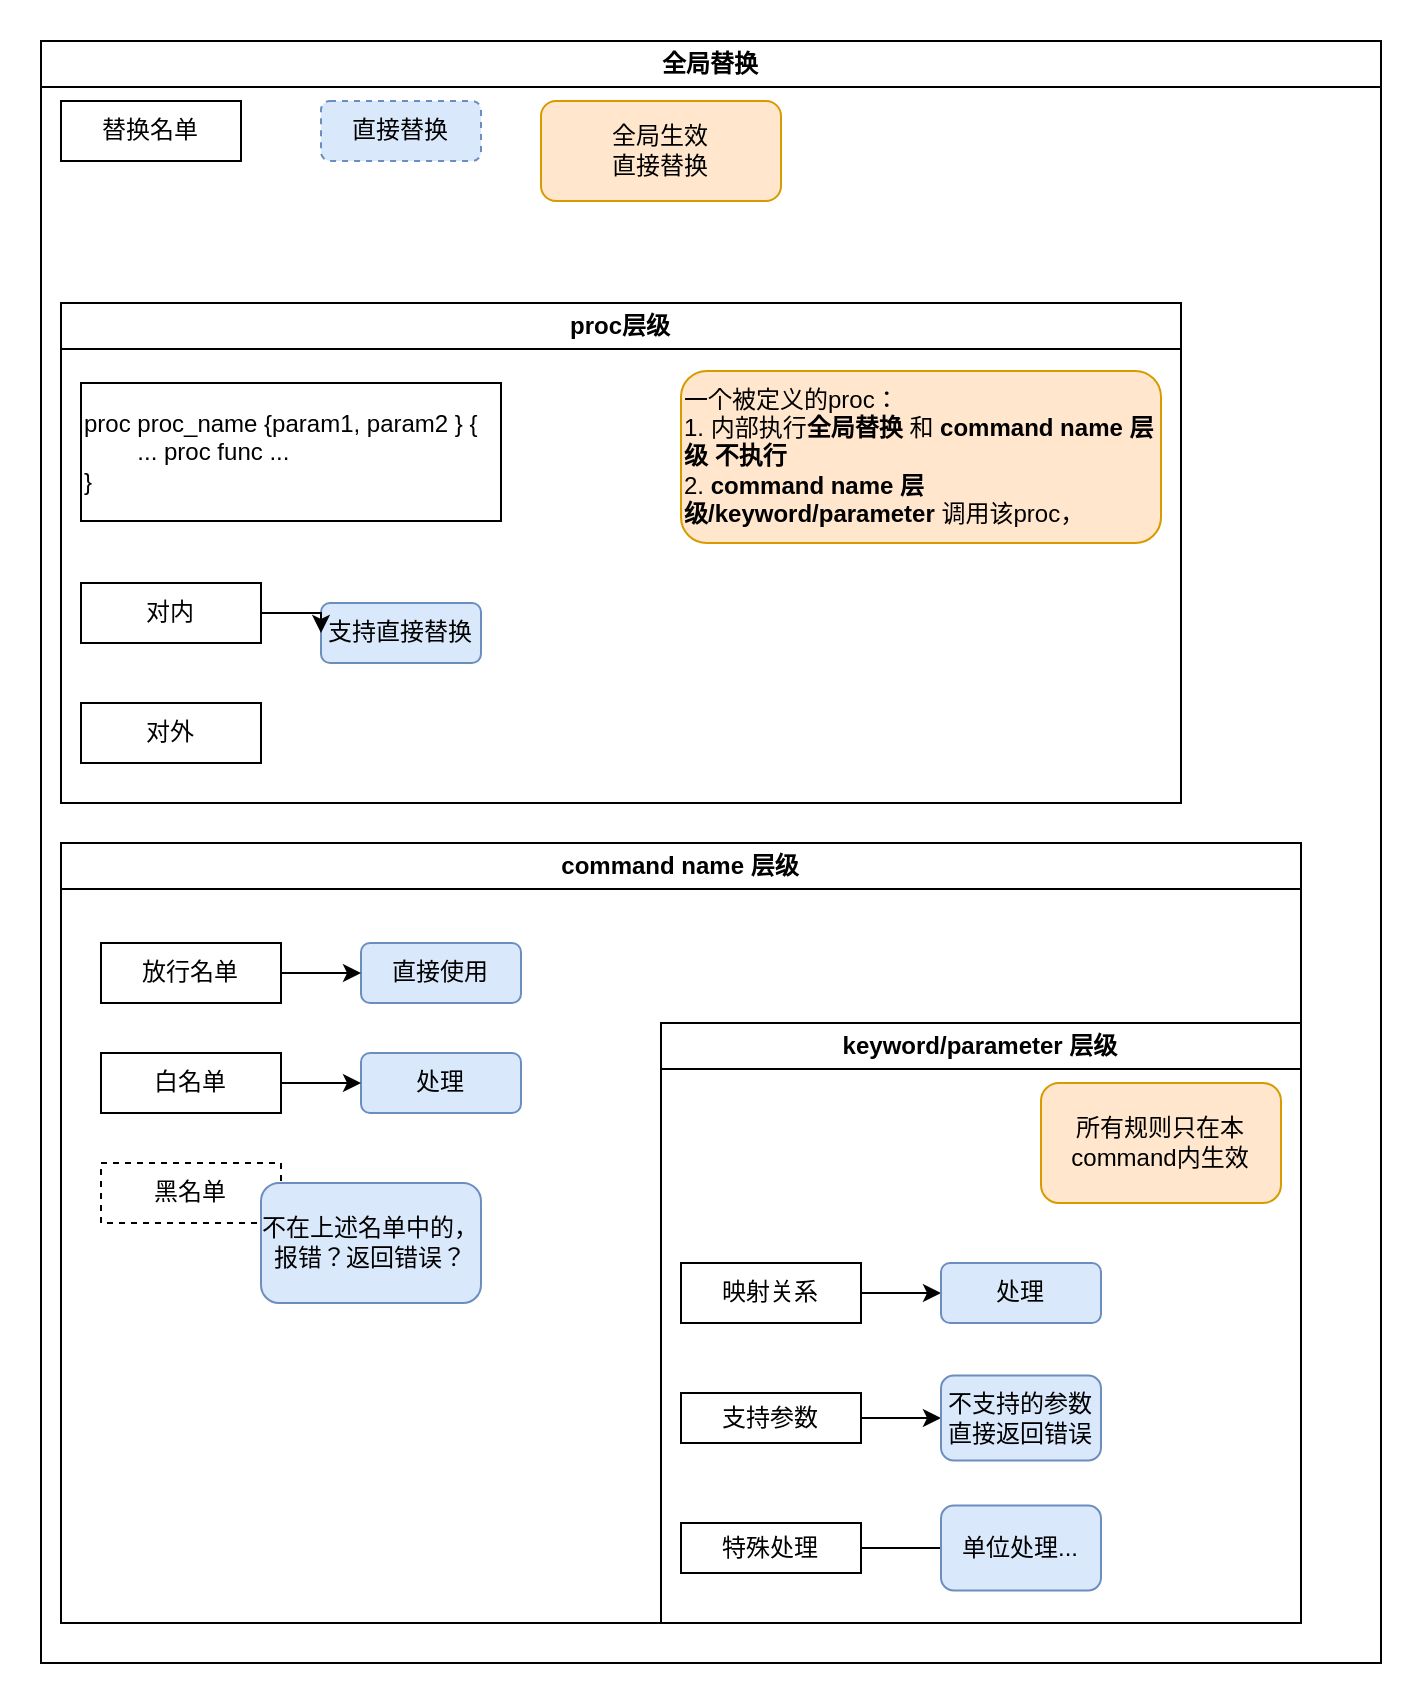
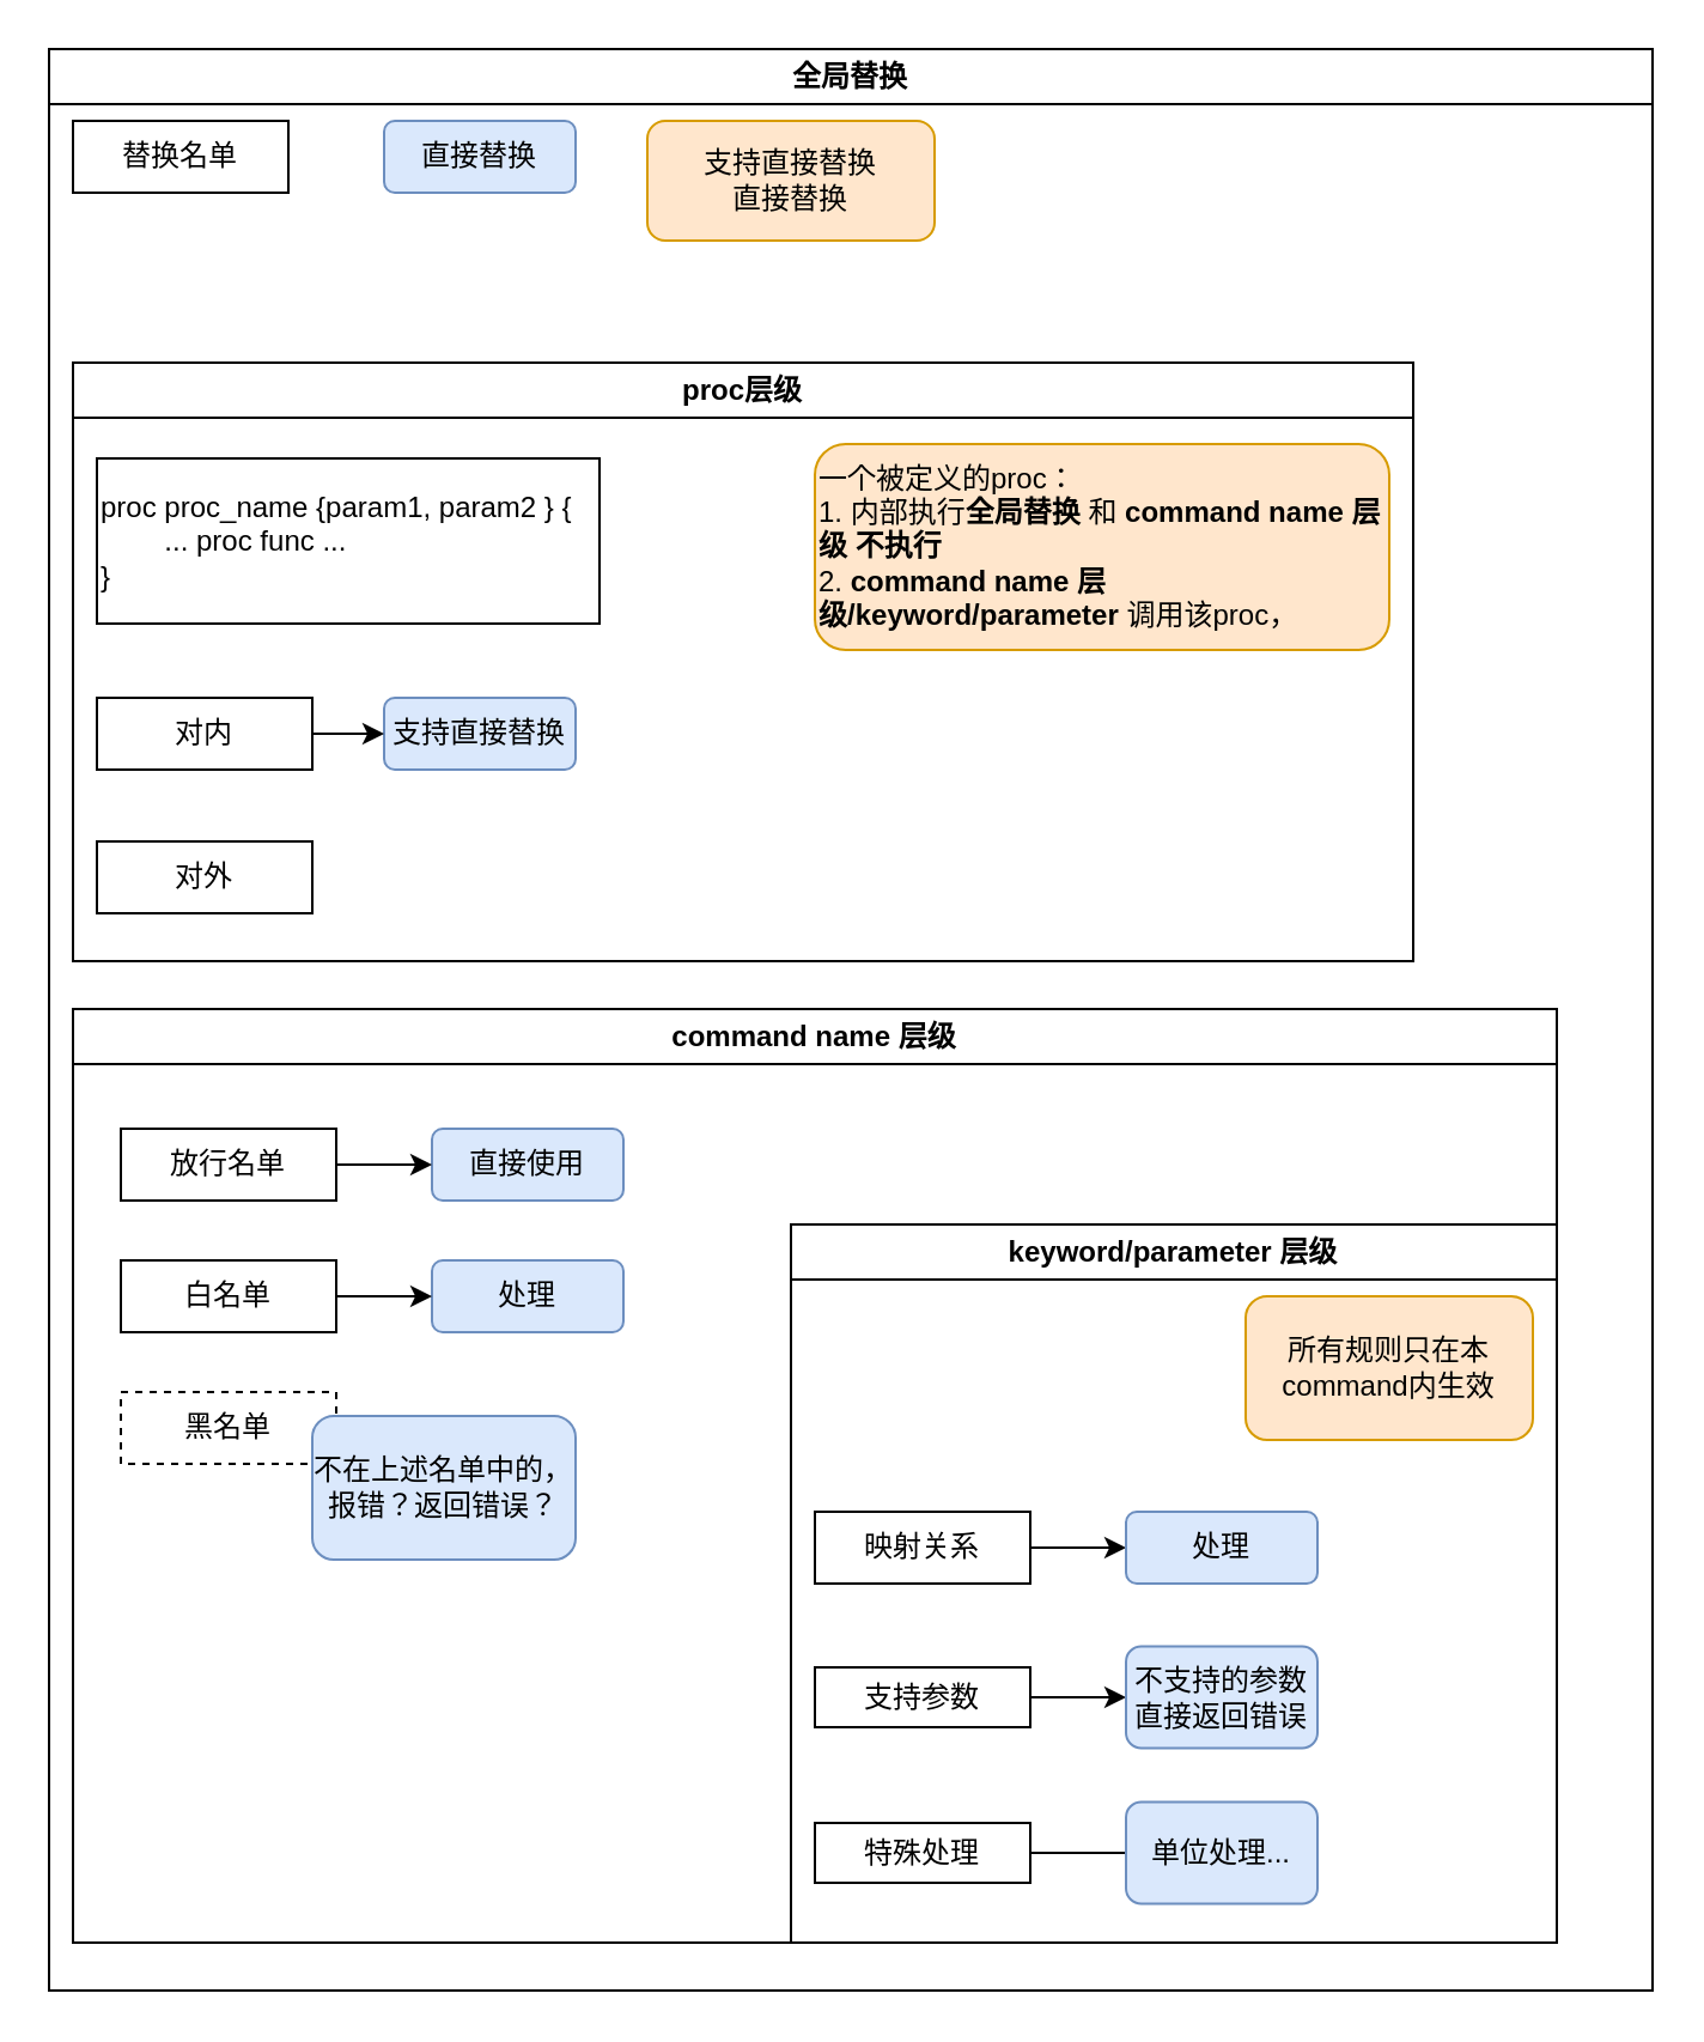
- <mxCell id="27" value="直接替换" style="rounded=1;whiteSpace=wrap;html=1;fillColor=#dae8fc;strokeColor=#6c8ebf;dashed=1;" vertex="1" parent="25"><mxGeometry x="140" y="30" width="80" height="30" as="geometry" /></mxCell>
+ <mxCell id="27" value="直接替换" style="rounded=1;whiteSpace=wrap;html=1;fillColor=#dae8fc;strokeColor=#6c8ebf;" vertex="1" parent="25"><mxGeometry x="140" y="30" width="80" height="30" as="geometry" /></mxCell>
- <mxCell id="28" value="全局生效&lt;div&gt;直接替换&lt;/div&gt;" style="rounded=1;whiteSpace=wrap;html=1;fillColor=#ffe6cc;strokeColor=#d79b00;" vertex="1" parent="25"><mxGeometry x="250" y="30" width="120" height="50" as="geometry" /></mxCell>
+ <mxCell id="28" value="支持直接替换&lt;div&gt;直接替换&lt;/div&gt;" style="rounded=1;whiteSpace=wrap;html=1;fillColor=#ffe6cc;strokeColor=#d79b00;" vertex="1" parent="25"><mxGeometry x="250" y="30" width="120" height="50" as="geometry" /></mxCell>
- <mxCell id="30" value="支持直接替换" style="rounded=1;whiteSpace=wrap;html=1;fillColor=#dae8fc;strokeColor=#6c8ebf;" vertex="1" parent="25"><mxGeometry x="140" y="281" width="80" height="30" as="geometry" /></mxCell>
+ <mxCell id="30" value="支持直接替换" style="rounded=1;whiteSpace=wrap;html=1;fillColor=#dae8fc;strokeColor=#6c8ebf;" vertex="1" parent="25"><mxGeometry x="140" y="271" width="80" height="30" as="geometry" /></mxCell>
